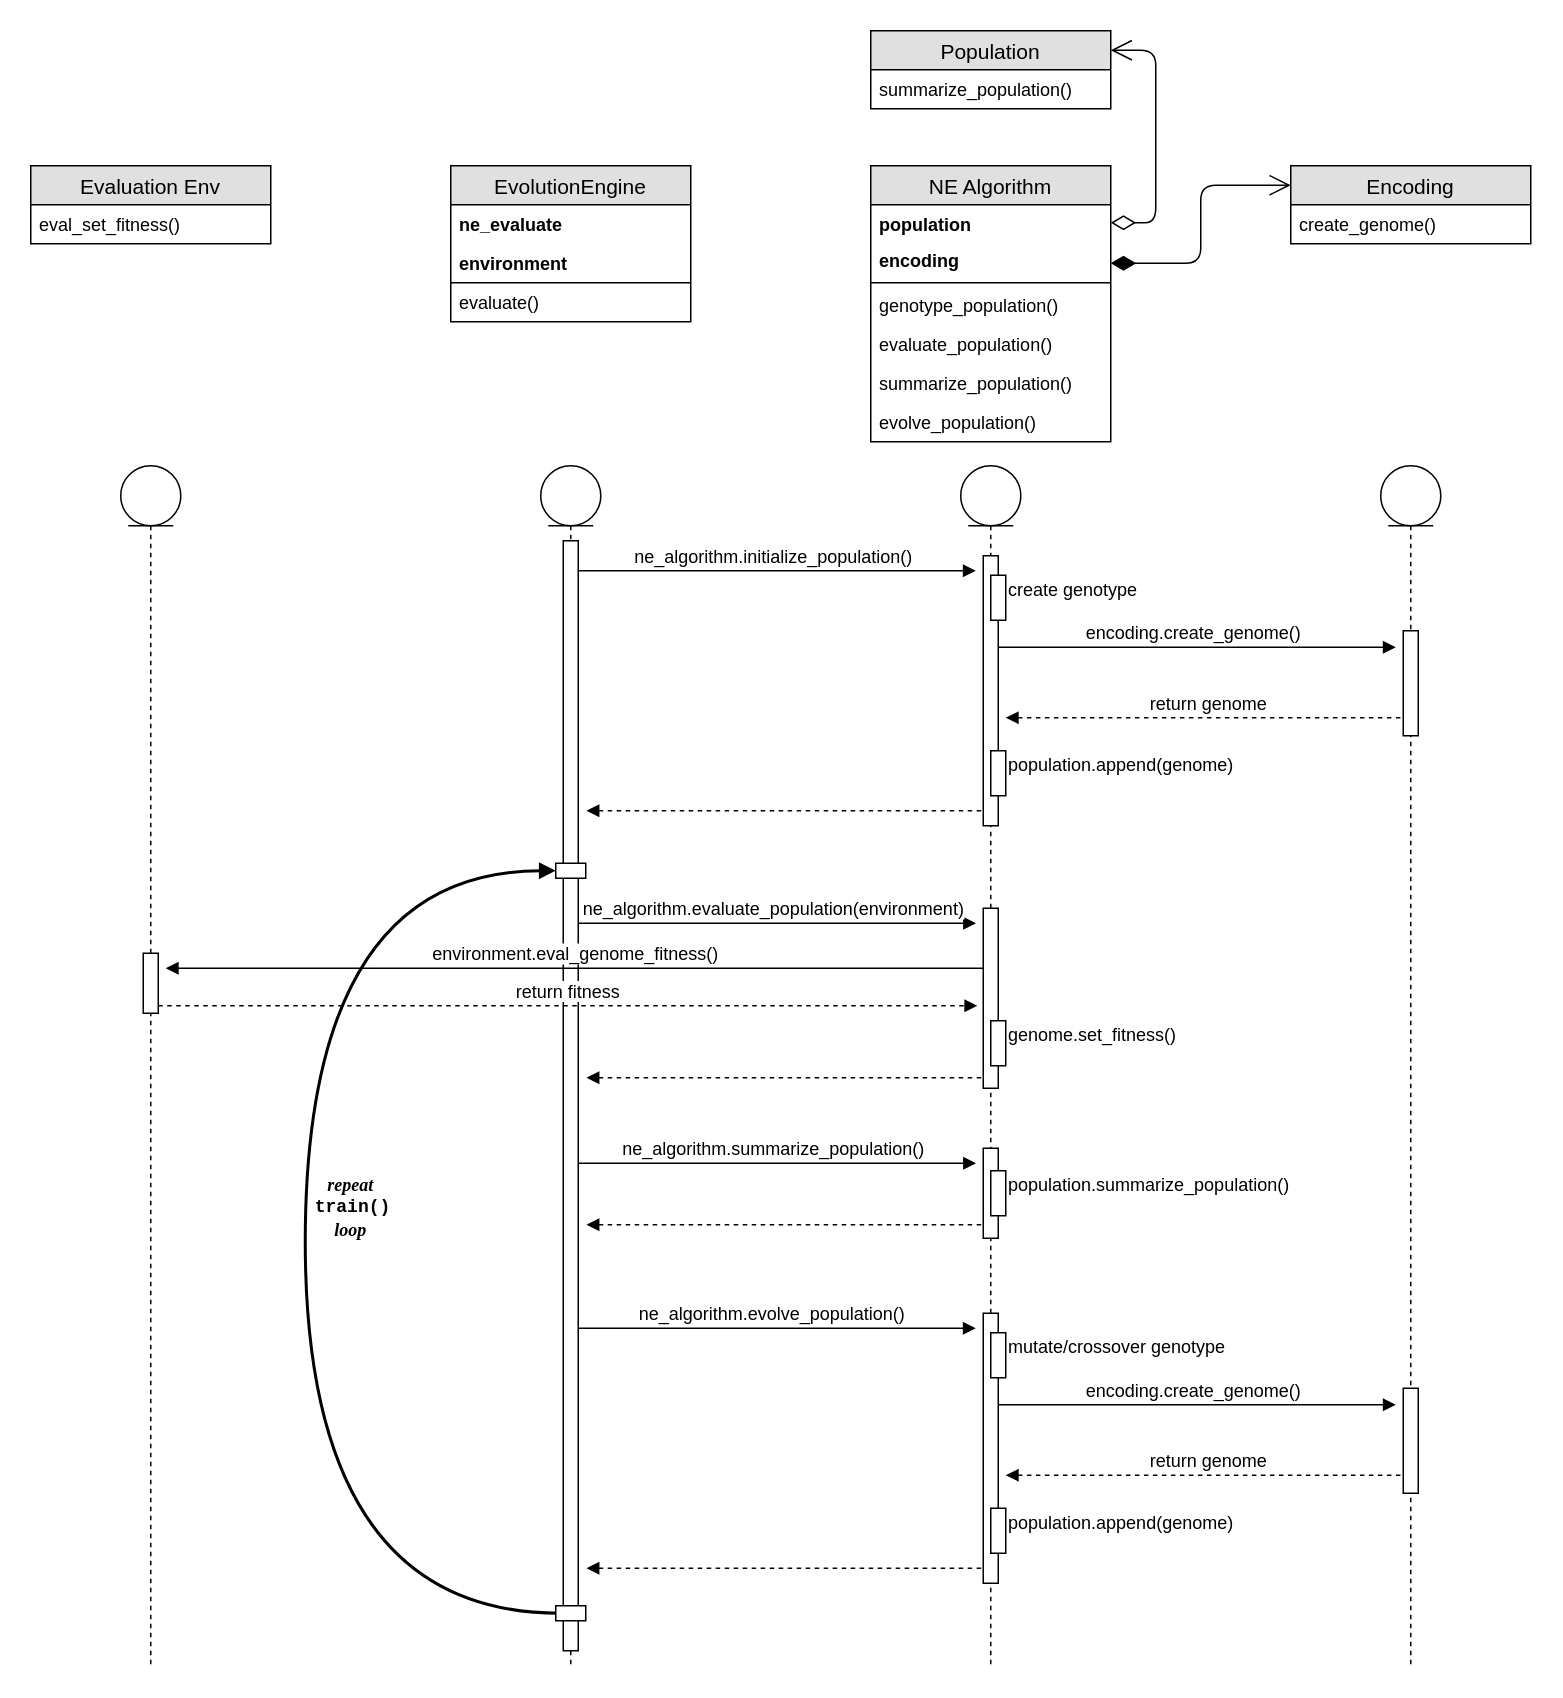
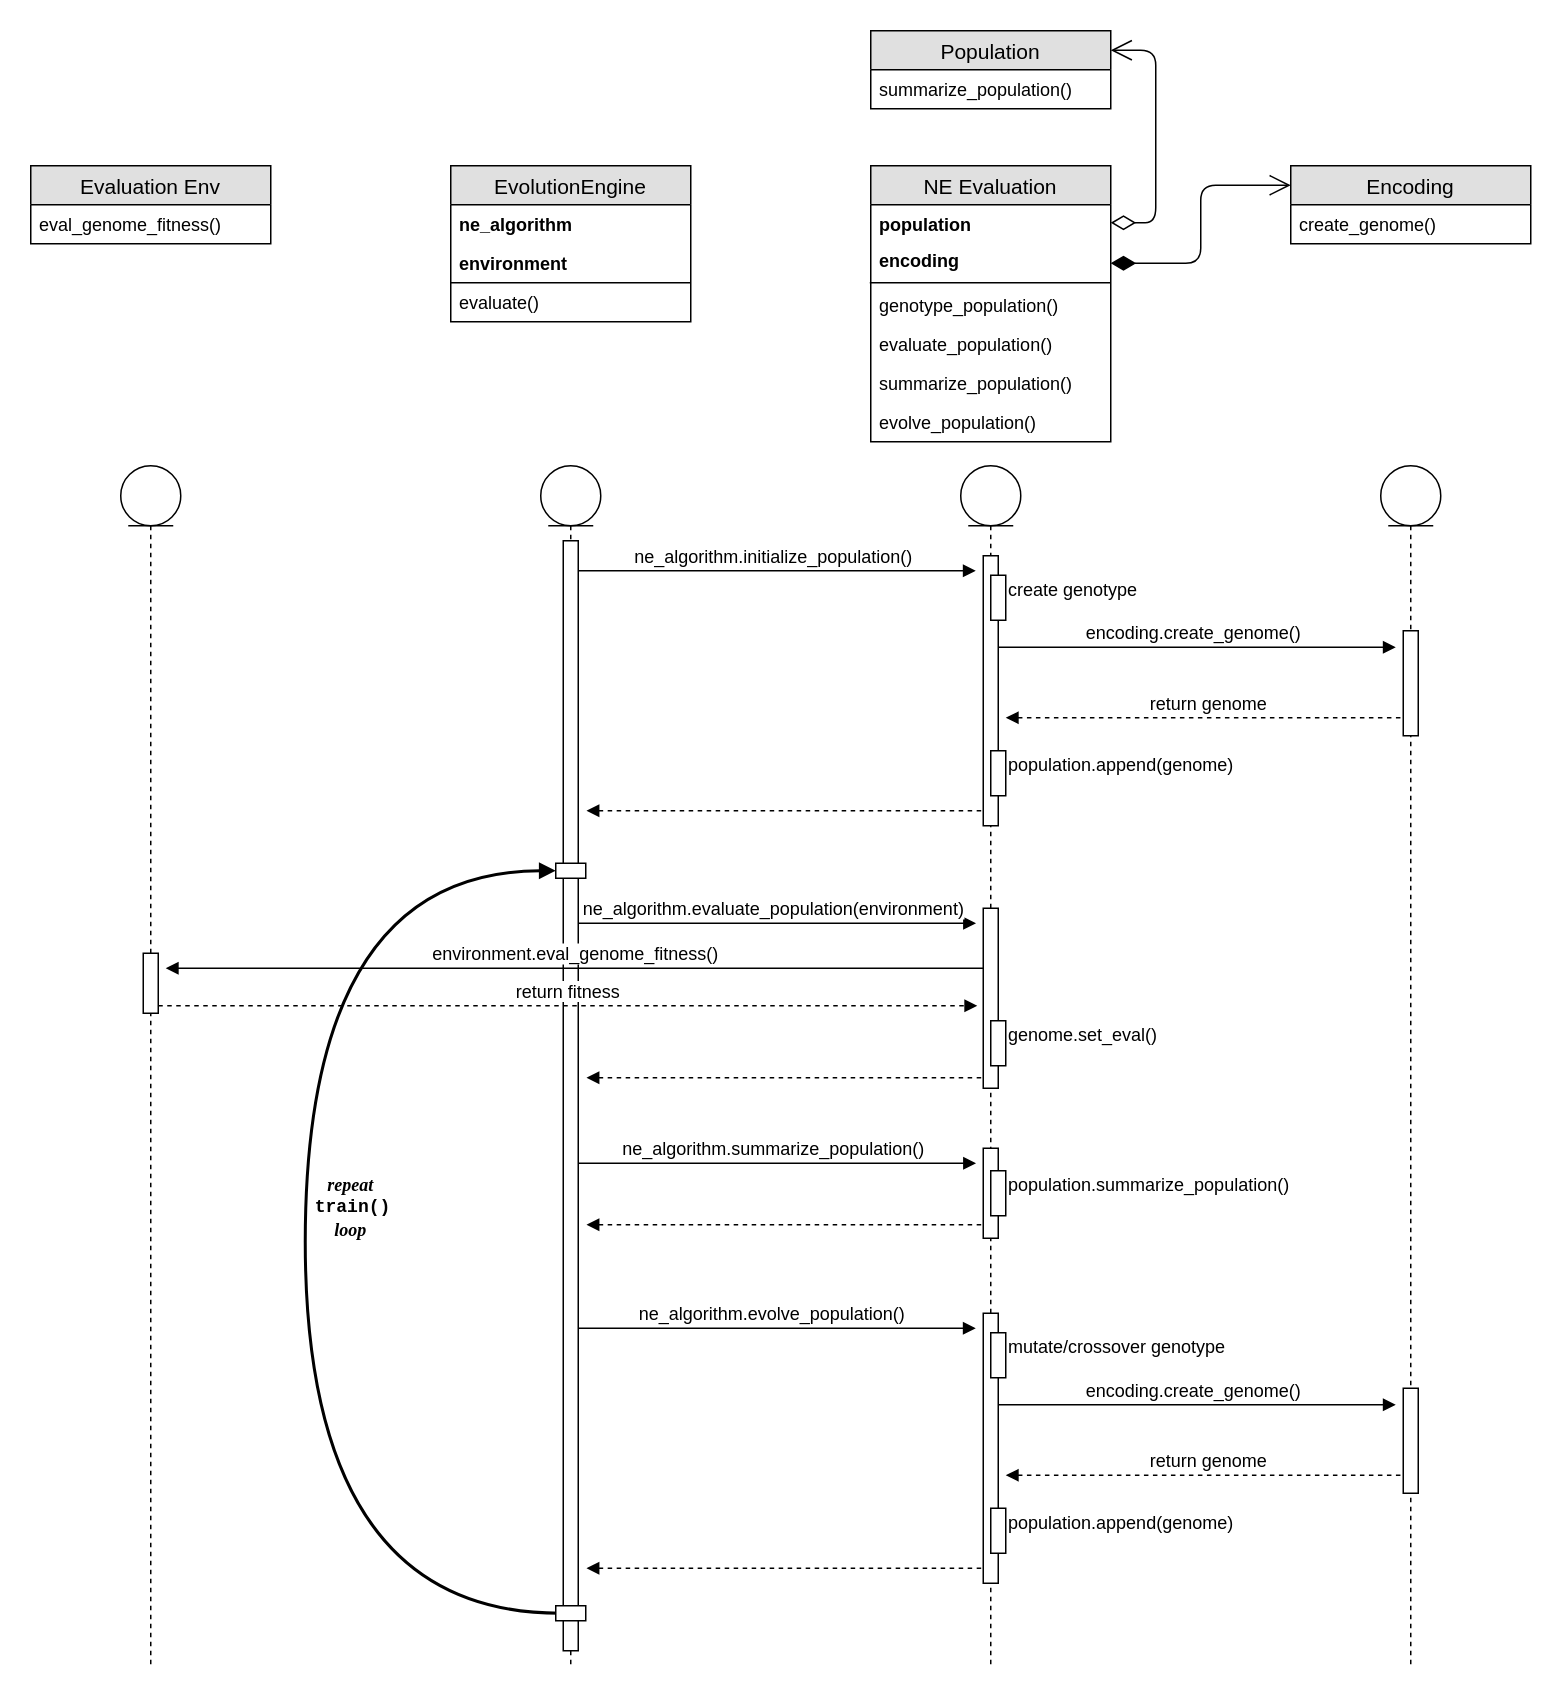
- <mxCell id="23" value="NE Algorithm" style="swimlane;fontStyle=0;childLayout=stackLayout;horizontal=1;startSize=26;fillColor=#e0e0e0;horizontalStack=0;resizeParent=1;resizeParentMax=0;resizeLast=0;collapsible=1;marginBottom=0;swimlaneFillColor=#ffffff;align=center;fontSize=14;" parent="1" vertex="1"><mxGeometry x="580" y="110" width="160" height="184" as="geometry"><mxRectangle width="100" height="26" as="alternateBounds" /></mxGeometry></mxCell>
+ <mxCell id="23" value="NE Evaluation" style="swimlane;fontStyle=0;childLayout=stackLayout;horizontal=1;startSize=26;fillColor=#e0e0e0;horizontalStack=0;resizeParent=1;resizeParentMax=0;resizeLast=0;collapsible=1;marginBottom=0;swimlaneFillColor=#ffffff;align=center;fontSize=14;" parent="1" vertex="1"><mxGeometry x="580" y="110" width="160" height="184" as="geometry"><mxRectangle width="100" height="26" as="alternateBounds" /></mxGeometry></mxCell>
- <mxCell id="17" value="eval_set_fitness()" style="text;strokeColor=none;fillColor=none;spacingLeft=4;spacingRight=4;overflow=hidden;rotatable=0;points=[[0,0.5],[1,0.5]];portConstraint=eastwest;fontSize=12;" parent="16" vertex="1"><mxGeometry y="26" width="160" height="26" as="geometry" /></mxCell>
+ <mxCell id="17" value="eval_genome_fitness()" style="text;strokeColor=none;fillColor=none;spacingLeft=4;spacingRight=4;overflow=hidden;rotatable=0;points=[[0,0.5],[1,0.5]];portConstraint=eastwest;fontSize=12;" parent="16" vertex="1"><mxGeometry y="26" width="160" height="26" as="geometry" /></mxCell>
- <mxCell id="19" value="ne_evaluate" style="text;strokeColor=none;fillColor=none;spacingLeft=4;spacingRight=4;overflow=hidden;rotatable=0;points=[[0,0.5],[1,0.5]];portConstraint=eastwest;fontSize=12;fontStyle=1" parent="18" vertex="1"><mxGeometry y="26" width="160" height="26" as="geometry" /></mxCell>
+ <mxCell id="19" value="ne_algorithm" style="text;strokeColor=none;fillColor=none;spacingLeft=4;spacingRight=4;overflow=hidden;rotatable=0;points=[[0,0.5],[1,0.5]];portConstraint=eastwest;fontSize=12;fontStyle=1" parent="18" vertex="1"><mxGeometry y="26" width="160" height="26" as="geometry" /></mxCell>
- <mxCell id="50" value="genome.set_fitness()" style="text;html=1;resizable=0;points=[];autosize=1;align=left;verticalAlign=top;spacingTop=-4;" vertex="1" parent="1"><mxGeometry x="670" y="680" width="130" height="20" as="geometry" /></mxCell>
+ <mxCell id="50" value="genome.set_eval()" style="text;html=1;resizable=0;points=[];autosize=1;align=left;verticalAlign=top;spacingTop=-4;" vertex="1" parent="1"><mxGeometry x="670" y="680" width="130" height="20" as="geometry" /></mxCell>
